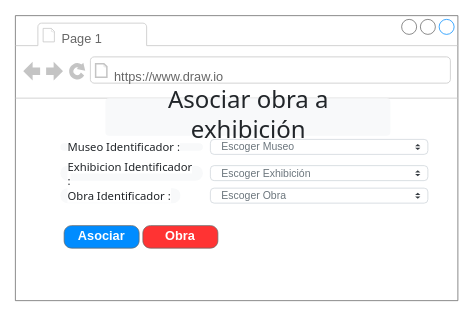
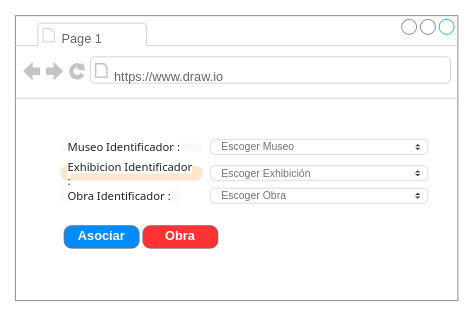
- <mxCell id="10" value="&lt;h2 style=&quot;box-sizing: border-box; margin: 0px 0px 0.5rem; padding: 0px; font-size: 2rem; font-family: &amp;quot;Segoe UI&amp;quot;, Arial, sans-serif; font-weight: 500; line-height: 1.2; caret-color: rgb(33, 37, 41); color: rgb(33, 37, 41); text-align: center !important;&quot; class=&quot;text-center&quot;&gt;Asociar obra a exhibición&lt;/h2&gt;" style="html=1;shadow=0;dashed=0;shape=mxgraph.bootstrap.rrect;rSize=5;strokeColor=none;strokeWidth=1;fillColor=#F8F9FA;fontColor=#000000;whiteSpace=wrap;align=left;verticalAlign=middle;spacingLeft=0;fontStyle=1;fontSize=14;spacing=5;" vertex="1" parent="2"><mxGeometry x="120" y="110" width="380" height="50" as="geometry" /></mxCell>
- <mxCell id="6" value="&lt;span style=&quot;font-weight: 400; caret-color: rgb(33, 37, 41); color: rgb(33, 37, 41); font-family: system-ui, -apple-system, &amp;quot;Segoe UI&amp;quot;, Roboto, &amp;quot;Helvetica Neue&amp;quot;, &amp;quot;Noto Sans&amp;quot;, &amp;quot;Liberation Sans&amp;quot;, Arial, sans-serif, &amp;quot;Apple Color Emoji&amp;quot;, &amp;quot;Segoe UI Emoji&amp;quot;, &amp;quot;Segoe UI Symbol&amp;quot;, &amp;quot;Noto Color Emoji&amp;quot;; font-size: 15px; background-color: rgb(255, 255, 255);&quot;&gt;Exhibicion Identificador :&lt;/span&gt;" style="rounded=1;whiteSpace=wrap;html=1;arcSize=50;strokeColor=none;strokeWidth=1;fillColor=#F8F9FA;fontColor=#000000;whiteSpace=wrap;align=left;verticalAlign=middle;spacingLeft=0;fontStyle=1;fontSize=14;spacing=10;" vertex="1" parent="2"><mxGeometry x="60" y="200" width="190" height="20" as="geometry" /></mxCell>
+ <mxCell id="6" value="&lt;span style=&quot;font-weight: 400; caret-color: rgb(33, 37, 41); color: rgb(33, 37, 41); font-family: system-ui, -apple-system, &amp;quot;Segoe UI&amp;quot;, Roboto, &amp;quot;Helvetica Neue&amp;quot;, &amp;quot;Noto Sans&amp;quot;, &amp;quot;Liberation Sans&amp;quot;, Arial, sans-serif, &amp;quot;Apple Color Emoji&amp;quot;, &amp;quot;Segoe UI Emoji&amp;quot;, &amp;quot;Segoe UI Symbol&amp;quot;, &amp;quot;Noto Color Emoji&amp;quot;; font-size: 15px; background-color: rgb(255, 255, 255);&quot;&gt;Exhibicion Identificador :&lt;/span&gt;" style="rounded=1;whiteSpace=wrap;html=1;arcSize=50;strokeColor=none;strokeWidth=1;fillColor=#ffe6cc;fontColor=#000000;whiteSpace=wrap;align=left;verticalAlign=middle;spacingLeft=0;fontStyle=1;fontSize=14;spacing=10;" vertex="1" parent="2"><mxGeometry x="60" y="200" width="190" height="20" as="geometry" /></mxCell>
